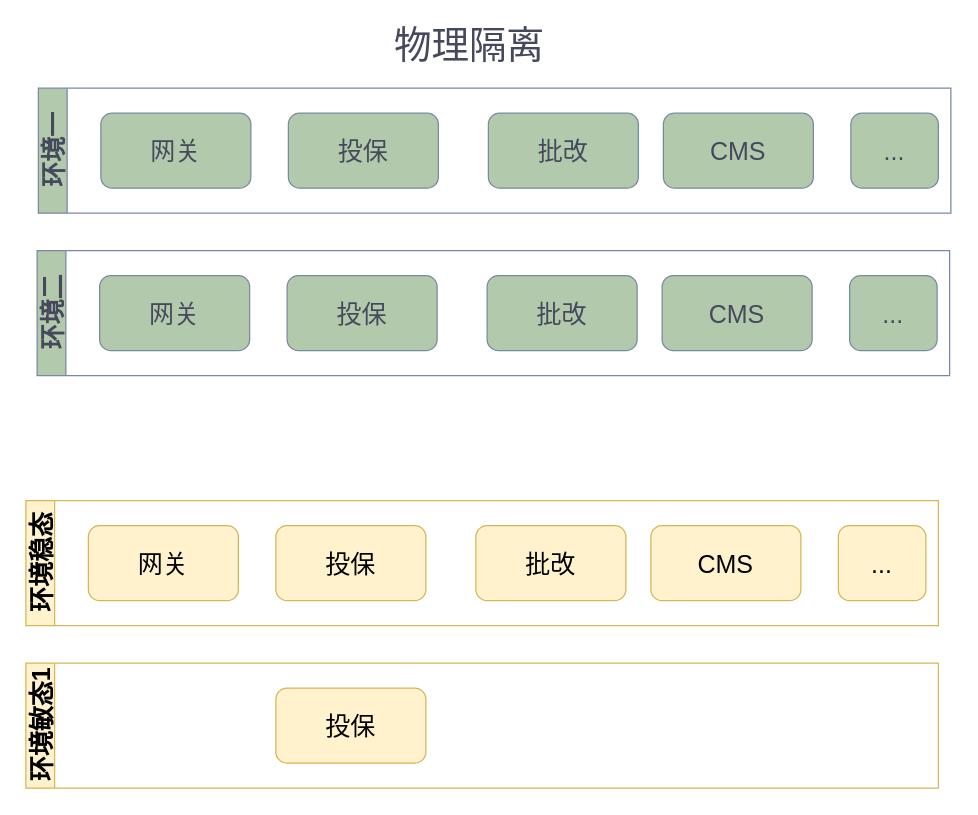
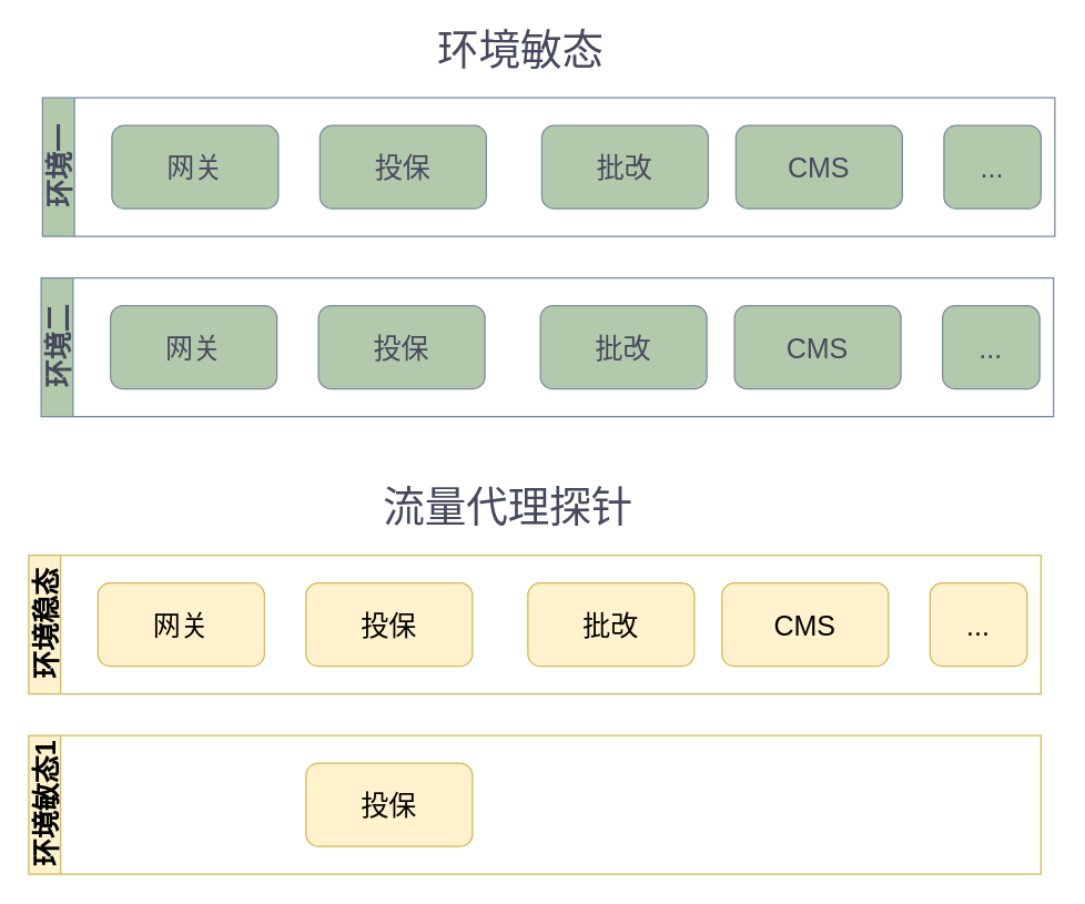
- <mxCell id="22" value="&lt;font style=&quot;font-size: 30px;&quot;&gt;物理隔离&lt;/font&gt;" style="text;html=1;align=center;verticalAlign=middle;whiteSpace=wrap;rounded=0;fontColor=#46495D;" vertex="1" parent="1"><mxGeometry x="260" y="20" width="230" height="30" as="geometry" /></mxCell>
+ <mxCell id="22" value="&lt;font style=&quot;font-size: 30px;&quot;&gt;环境敏态&lt;/font&gt;" style="text;html=1;align=center;verticalAlign=middle;whiteSpace=wrap;rounded=0;fontColor=#46495D;" vertex="1" parent="1"><mxGeometry x="260" y="20" width="230" height="30" as="geometry" /></mxCell>
+ <mxCell id="23" value="&lt;font style=&quot;font-size: 30px;&quot;&gt;流量代理探针&lt;/font&gt;" style="text;html=1;align=center;verticalAlign=middle;whiteSpace=wrap;rounded=0;fontColor=#46495D;" vertex="1" parent="1"><mxGeometry x="251" y="350" width="230" height="30" as="geometry" /></mxCell>
